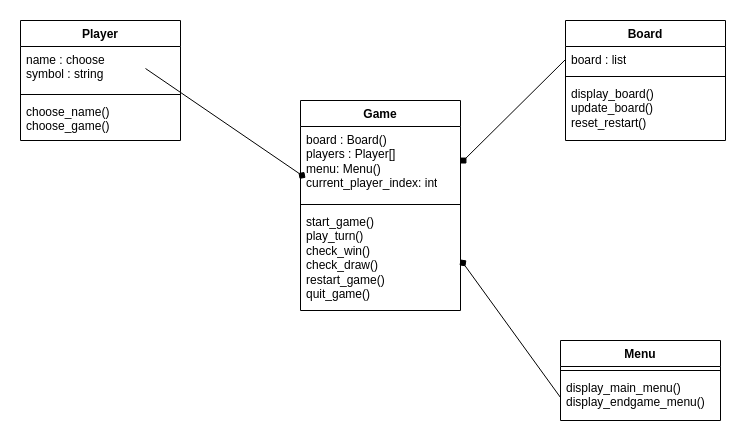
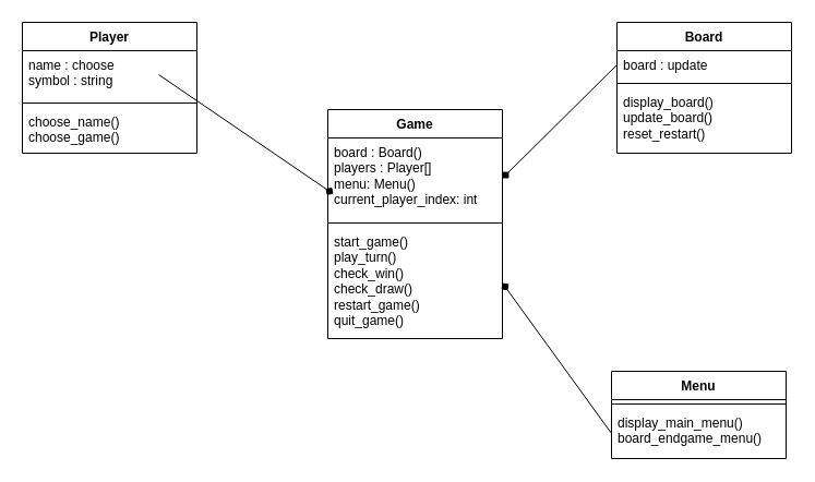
- <mxCell id="7" value="board : list" style="text;strokeColor=none;fillColor=none;align=left;verticalAlign=top;spacingLeft=4;spacingRight=4;overflow=hidden;rotatable=0;points=[[0,0.5],[1,0.5]];portConstraint=eastwest;whiteSpace=wrap;html=1;" vertex="1" parent="6"><mxGeometry y="26" width="160" height="26" as="geometry" /></mxCell>
+ <mxCell id="7" value="board : update" style="text;strokeColor=none;fillColor=none;align=left;verticalAlign=top;spacingLeft=4;spacingRight=4;overflow=hidden;rotatable=0;points=[[0,0.5],[1,0.5]];portConstraint=eastwest;whiteSpace=wrap;html=1;" vertex="1" parent="6"><mxGeometry y="26" width="160" height="26" as="geometry" /></mxCell>
- <mxCell id="12" value="display_main_menu()&lt;div&gt;display_endgame_menu()&lt;br&gt;&lt;div&gt;&lt;br&gt;&lt;/div&gt;&lt;/div&gt;" style="text;strokeColor=none;fillColor=none;align=left;verticalAlign=top;spacingLeft=4;spacingRight=4;overflow=hidden;rotatable=0;points=[[0,0.5],[1,0.5]];portConstraint=eastwest;whiteSpace=wrap;html=1;" vertex="1" parent="10"><mxGeometry y="34" width="160" height="46" as="geometry" /></mxCell>
+ <mxCell id="12" value="display_main_menu()&lt;div&gt;board_endgame_menu()&lt;br&gt;&lt;div&gt;&lt;br&gt;&lt;/div&gt;&lt;/div&gt;" style="text;strokeColor=none;fillColor=none;align=left;verticalAlign=top;spacingLeft=4;spacingRight=4;overflow=hidden;rotatable=0;points=[[0,0.5],[1,0.5]];portConstraint=eastwest;whiteSpace=wrap;html=1;" vertex="1" parent="10"><mxGeometry y="34" width="160" height="46" as="geometry" /></mxCell>
